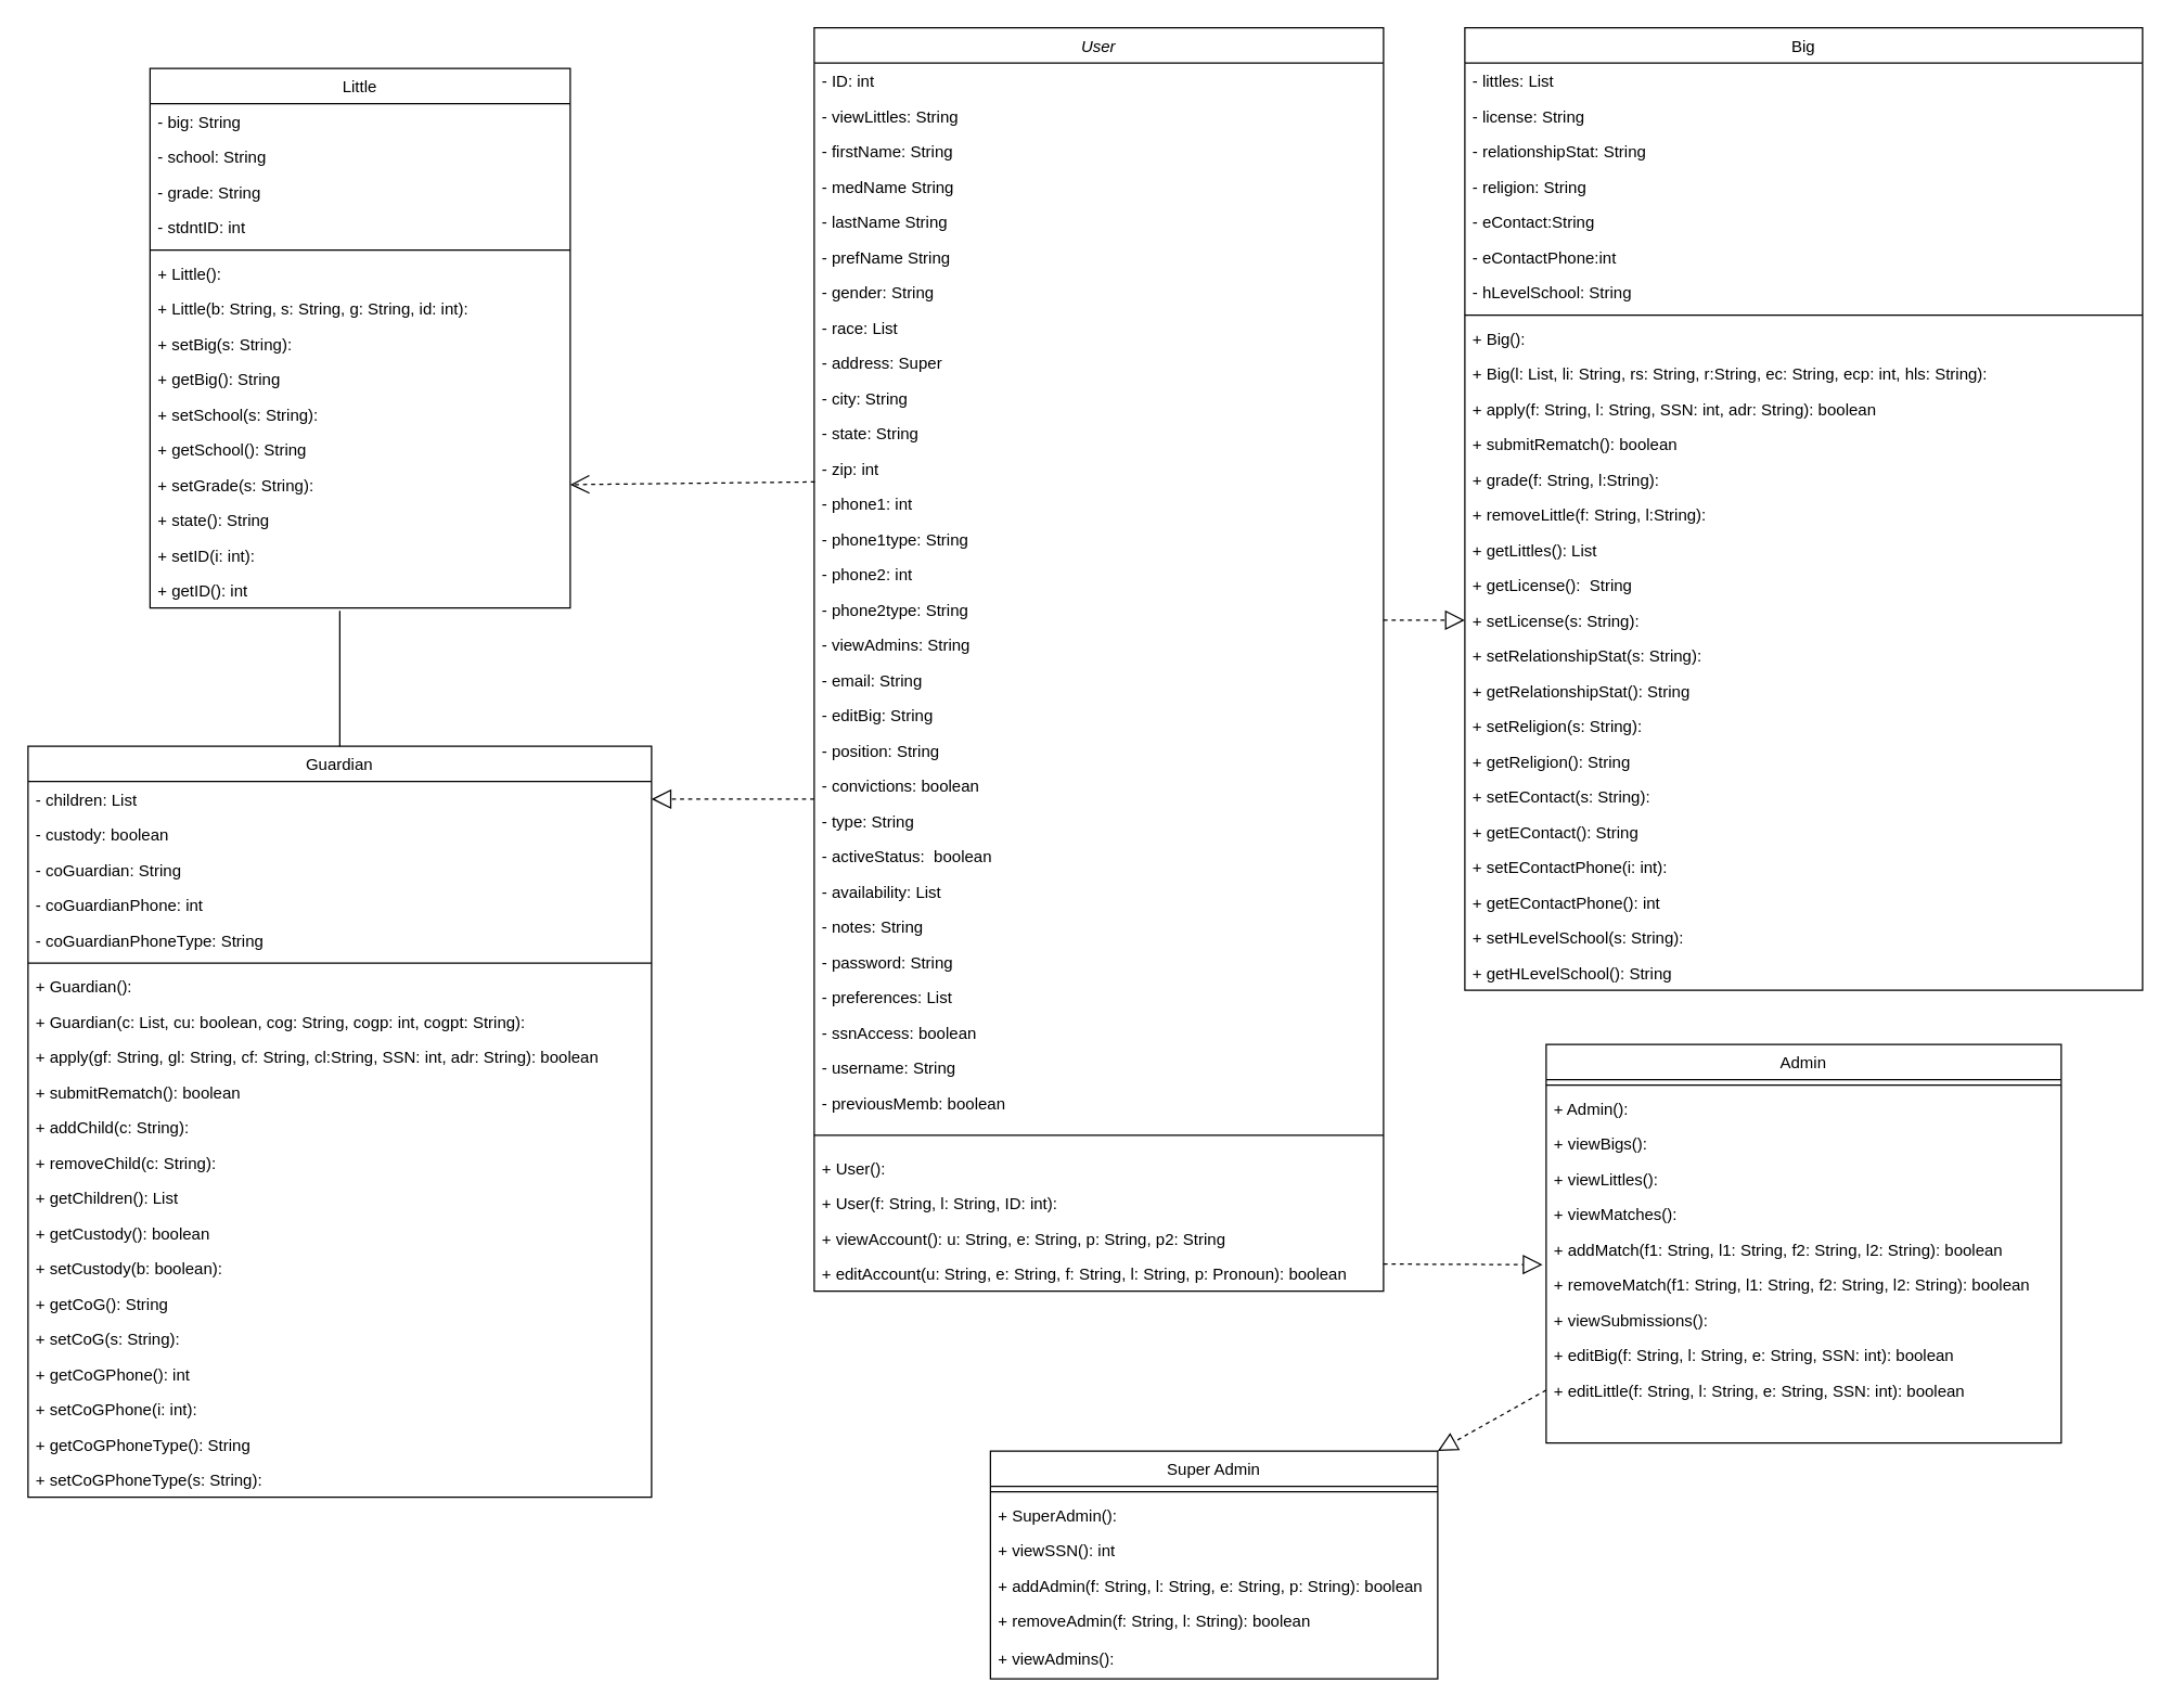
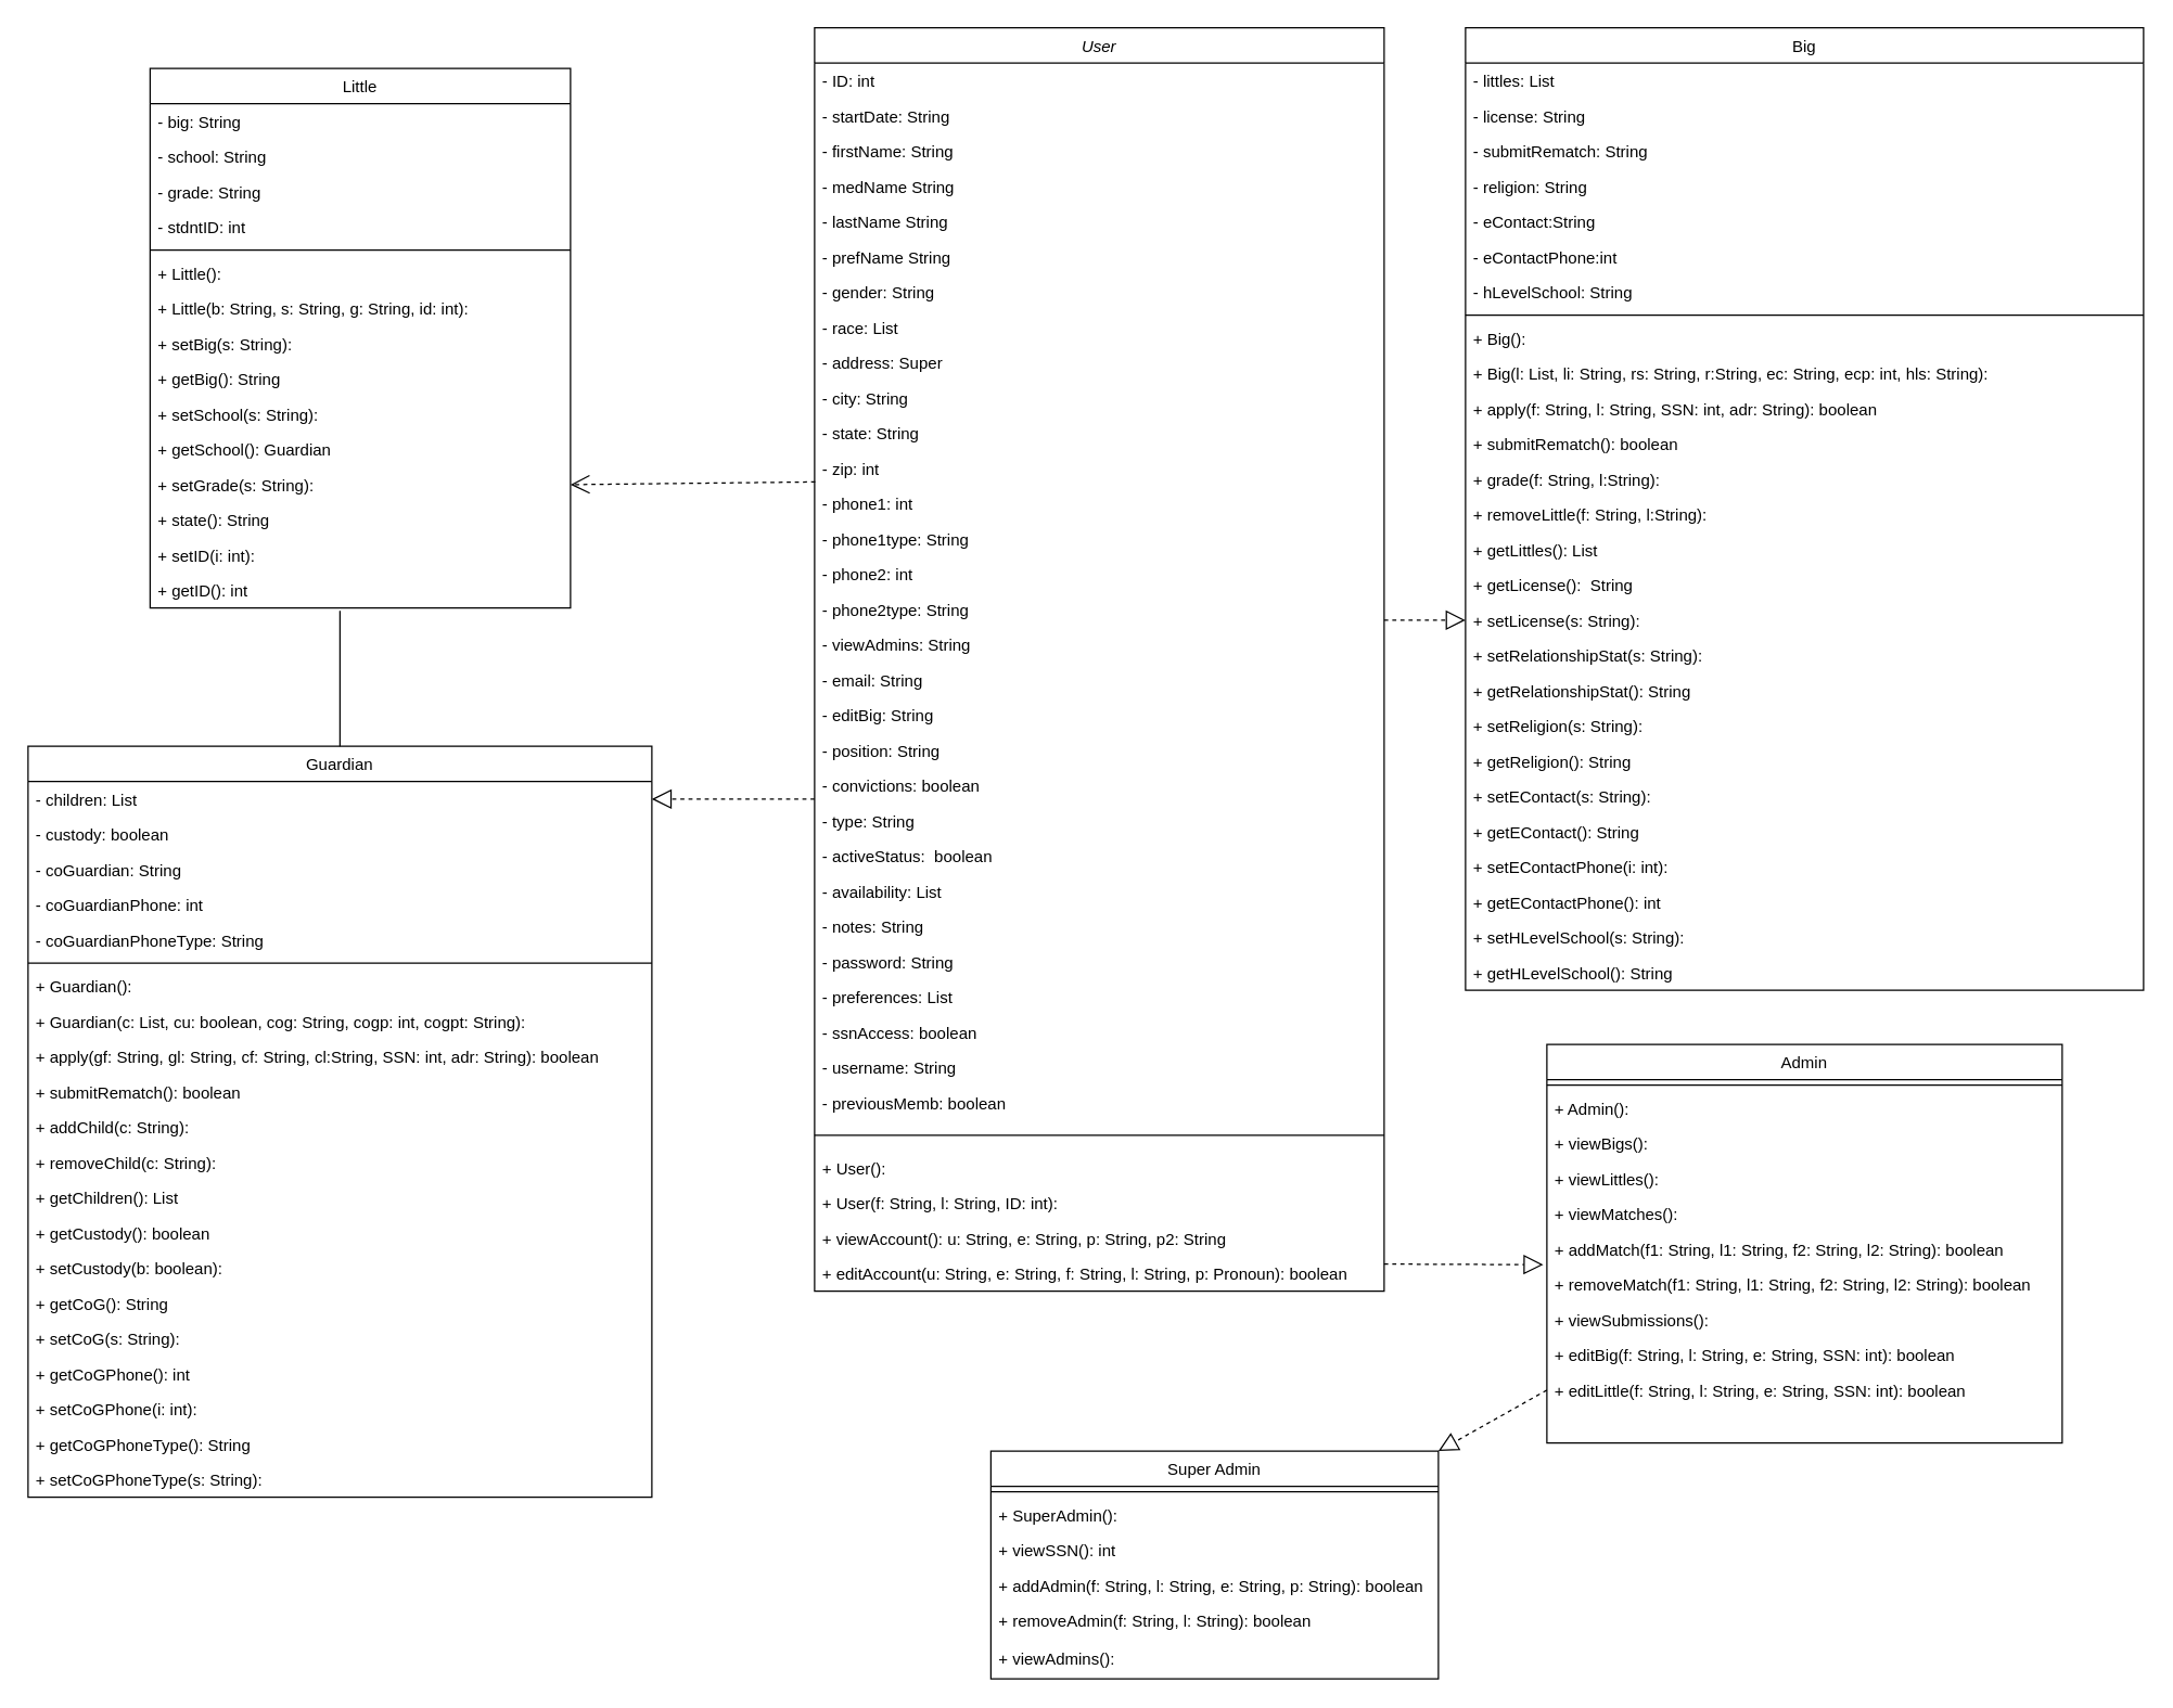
- <mxCell id="4" value="- viewLittles: String" style="text;align=left;verticalAlign=top;spacingLeft=4;spacingRight=4;overflow=hidden;rotatable=0;points=[[0,0.5],[1,0.5]];portConstraint=eastwest;rounded=0;shadow=0;html=0;" parent="2" vertex="1"><mxGeometry y="52" width="420" height="26" as="geometry" /></mxCell>
+ <mxCell id="4" value="- startDate: String" style="text;align=left;verticalAlign=top;spacingLeft=4;spacingRight=4;overflow=hidden;rotatable=0;points=[[0,0.5],[1,0.5]];portConstraint=eastwest;rounded=0;shadow=0;html=0;" parent="2" vertex="1"><mxGeometry y="52" width="420" height="26" as="geometry" /></mxCell>
- <mxCell id="68" value="- relationshipStat: String" style="text;align=left;verticalAlign=top;spacingLeft=4;spacingRight=4;overflow=hidden;rotatable=0;points=[[0,0.5],[1,0.5]];portConstraint=eastwest;" vertex="1" parent="65"><mxGeometry y="78" width="500" height="26" as="geometry" /></mxCell>
+ <mxCell id="68" value="- submitRematch: String" style="text;align=left;verticalAlign=top;spacingLeft=4;spacingRight=4;overflow=hidden;rotatable=0;points=[[0,0.5],[1,0.5]];portConstraint=eastwest;" vertex="1" parent="65"><mxGeometry y="78" width="500" height="26" as="geometry" /></mxCell>
- <mxCell id="60" value="+ getSchool(): String" style="text;align=left;verticalAlign=top;spacingLeft=4;spacingRight=4;overflow=hidden;rotatable=0;points=[[0,0.5],[1,0.5]];portConstraint=eastwest;" vertex="1" parent="49"><mxGeometry y="268" width="310" height="26" as="geometry" /></mxCell>
+ <mxCell id="60" value="+ getSchool(): Guardian" style="text;align=left;verticalAlign=top;spacingLeft=4;spacingRight=4;overflow=hidden;rotatable=0;points=[[0,0.5],[1,0.5]];portConstraint=eastwest;" vertex="1" parent="49"><mxGeometry y="268" width="310" height="26" as="geometry" /></mxCell>
